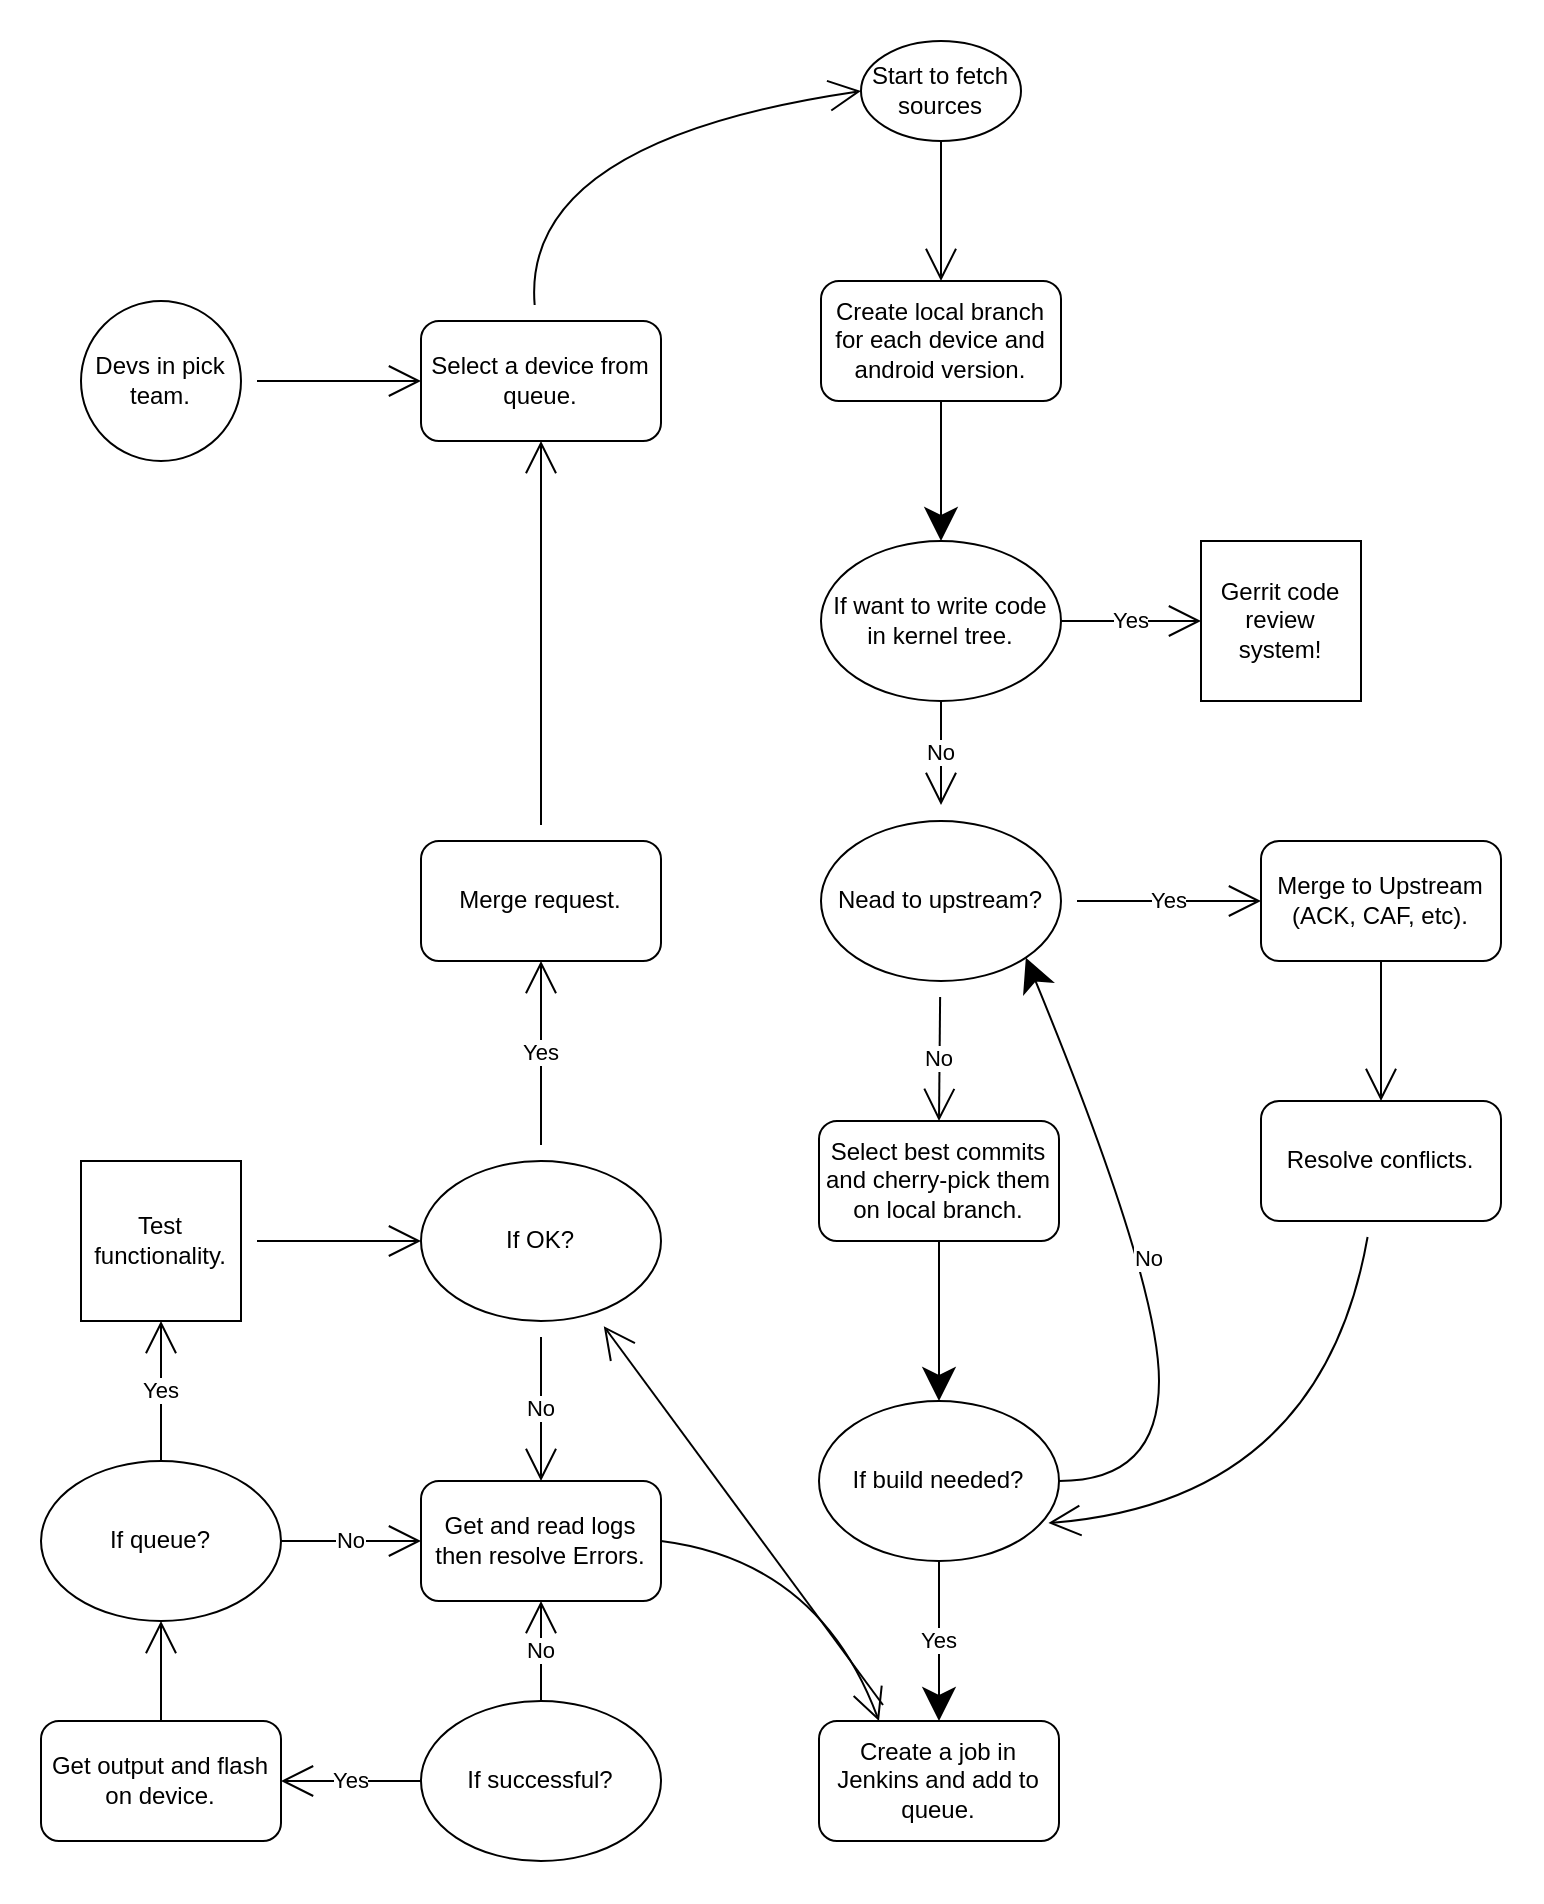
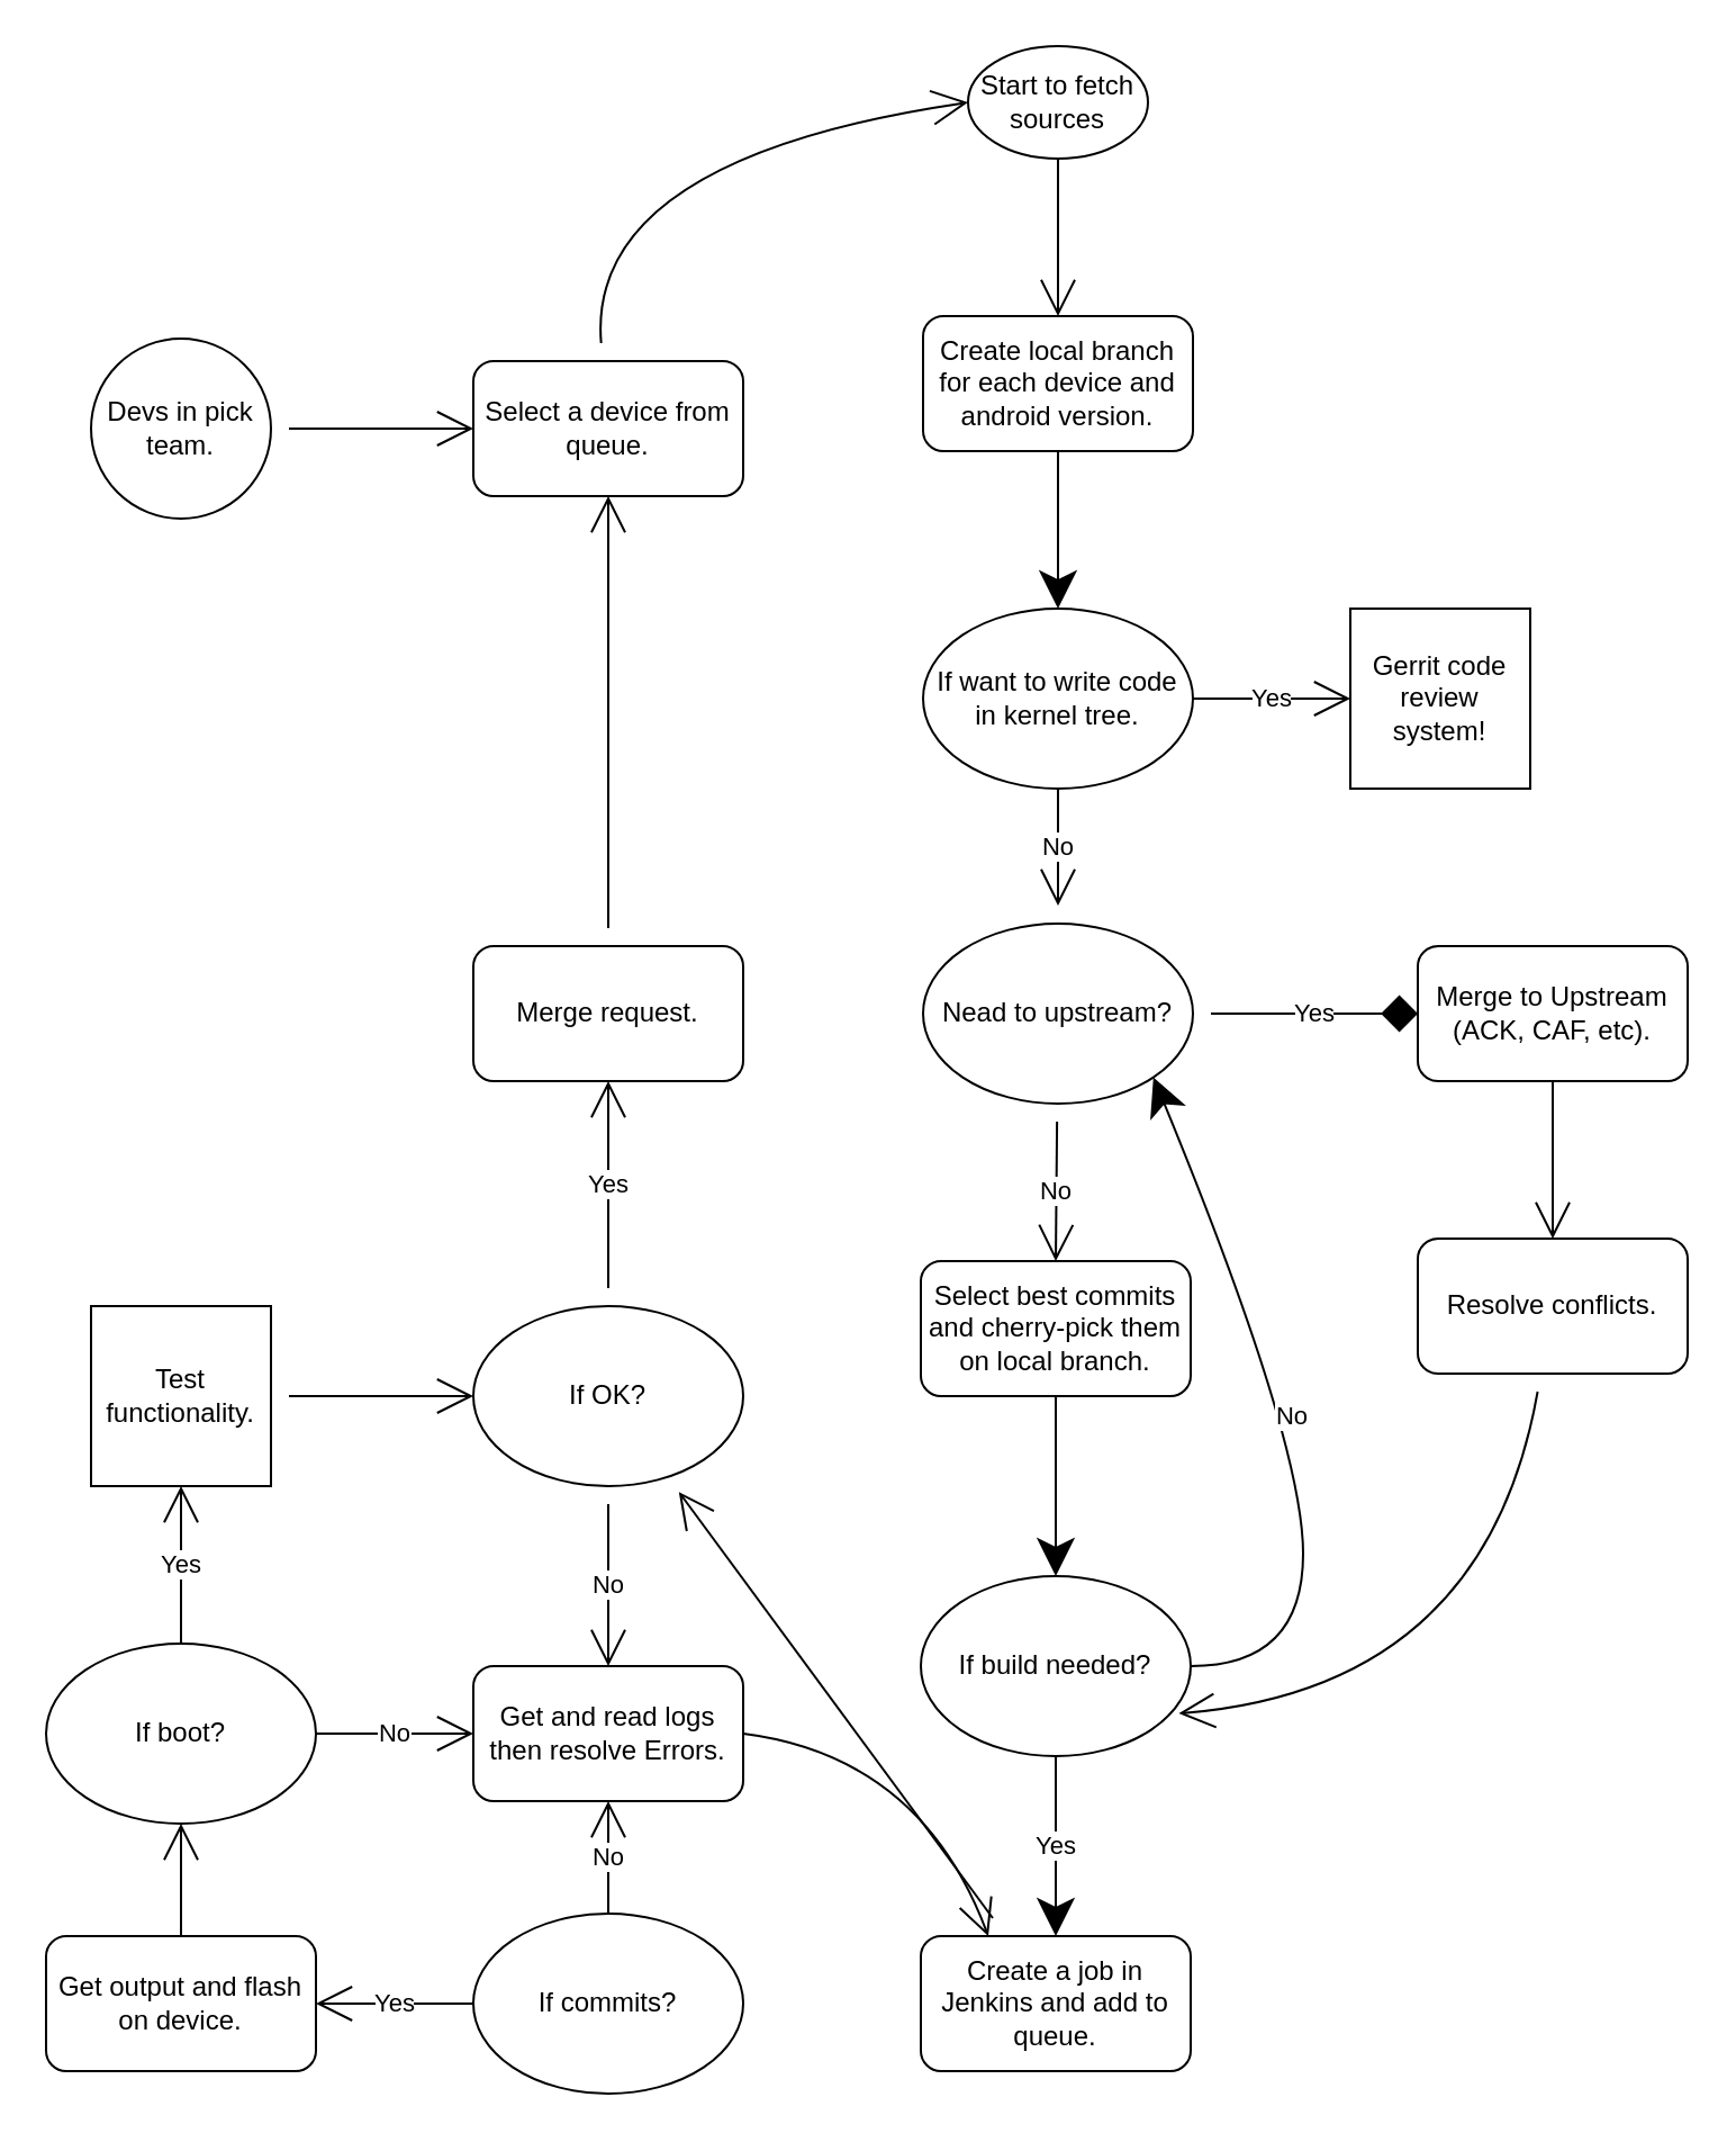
- <mxCell id="25" value="Yes" style="edgeStyle=none;curved=1;rounded=0;orthogonalLoop=1;jettySize=auto;html=1;entryX=0;entryY=0.5;entryDx=0;entryDy=0;endArrow=open;startSize=14;endSize=14;sourcePerimeterSpacing=8;targetPerimeterSpacing=8;" edge="1" parent="1" source="26" target="28"><mxGeometry relative="1" as="geometry" /></mxCell>
+ <mxCell id="25" value="Yes" style="edgeStyle=none;curved=1;rounded=0;orthogonalLoop=1;jettySize=auto;html=1;entryX=0;entryY=0.5;entryDx=0;entryDy=0;endArrow=diamond;startSize=14;endSize=14;sourcePerimeterSpacing=8;targetPerimeterSpacing=8;" edge="1" parent="1" source="26" target="28"><mxGeometry relative="1" as="geometry" /></mxCell>
- <mxCell id="33" value="If queue?" style="ellipse;whiteSpace=wrap;html=1;hachureGap=4;pointerEvents=0;" vertex="1" parent="1"><mxGeometry x="20" y="730" width="120" height="80" as="geometry" /></mxCell>
+ <mxCell id="33" value="If boot?" style="ellipse;whiteSpace=wrap;html=1;hachureGap=4;pointerEvents=0;" vertex="1" parent="1"><mxGeometry x="20" y="730" width="120" height="80" as="geometry" /></mxCell>
- <mxCell id="19" value="If successful?" style="ellipse;whiteSpace=wrap;html=1;hachureGap=4;pointerEvents=0;" vertex="1" parent="1"><mxGeometry x="210" y="850" width="120" height="80" as="geometry" /></mxCell>
+ <mxCell id="19" value="If commits?" style="ellipse;whiteSpace=wrap;html=1;hachureGap=4;pointerEvents=0;" vertex="1" parent="1"><mxGeometry x="210" y="850" width="120" height="80" as="geometry" /></mxCell>
